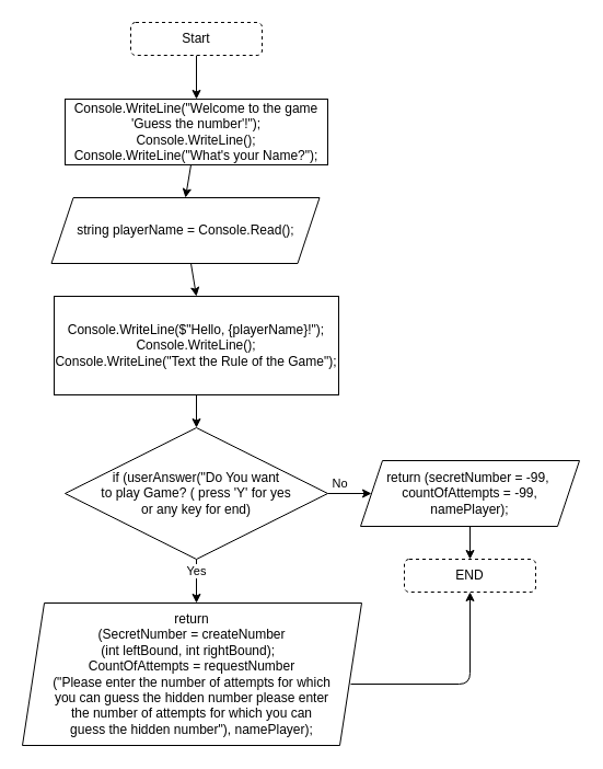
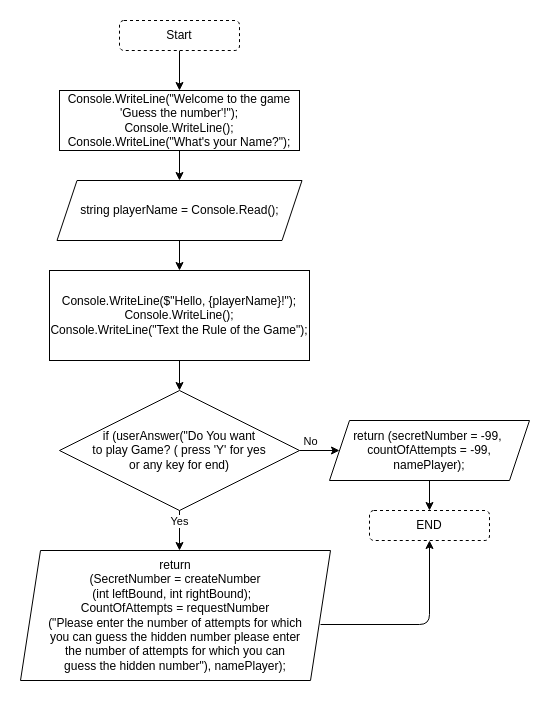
- <mxCell id="8" value="string playerName = Console.Read();" style="shape=parallelogram;perimeter=parallelogramPerimeter;whiteSpace=wrap;html=1;fixedSize=1;" vertex="1" parent="1"><mxGeometry x="46.5" y="180" width="245" height="60" as="geometry" /></mxCell>
+ <mxCell id="8" value="string playerName = Console.Read();" style="shape=parallelogram;perimeter=parallelogramPerimeter;whiteSpace=wrap;html=1;fixedSize=1;" vertex="1" parent="1"><mxGeometry x="56.5" y="180" width="245" height="60" as="geometry" /></mxCell>
